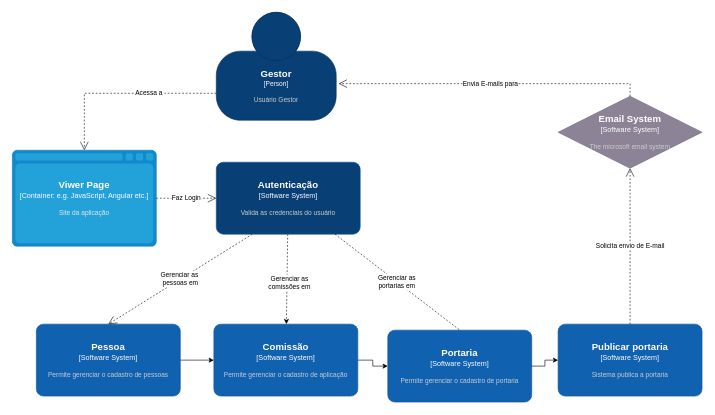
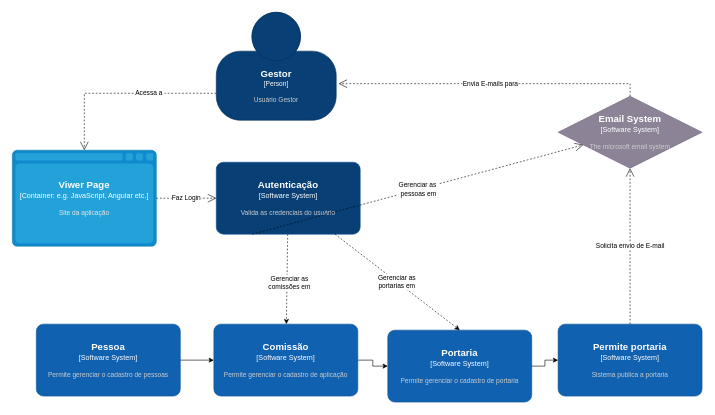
- <mxCell id="21" value="Gerenciar as&amp;nbsp;&lt;div&gt;pessoas em&lt;/div&gt;" style="endArrow=open;endSize=12;dashed=1;html=1;rounded=0;exitX=0.25;exitY=1;exitDx=0;exitDy=0;exitPerimeter=0;entryX=0.5;entryY=0;entryDx=0;entryDy=0;entryPerimeter=0;" edge="1" parent="1" source="5" target="6"><mxGeometry x="0.004" width="160" relative="1" as="geometry"><mxPoint x="370" y="540" as="sourcePoint" /><mxPoint x="530" y="540" as="targetPoint" /><mxPoint as="offset" /></mxGeometry></mxCell>
+ <mxCell id="21" value="Gerenciar as&amp;nbsp;&lt;div&gt;pessoas em&lt;/div&gt;" style="endArrow=open;endSize=12;dashed=1;html=1;rounded=0;exitX=0.25;exitY=1;exitDx=0;exitDy=0;exitPerimeter=0;" edge="1" parent="1" source="5" target="13"><mxGeometry x="0.004" width="160" relative="1" as="geometry"><mxPoint x="370" y="540" as="sourcePoint" /><mxPoint x="530" y="540" as="targetPoint" /><mxPoint as="offset" /></mxGeometry></mxCell>
- <mxCell id="17" style="rounded=0;orthogonalLoop=1;jettySize=auto;html=1;entryX=0.5;entryY=0;entryDx=0;entryDy=0;entryPerimeter=0;dashed=1;endArrow=none;" edge="1" parent="1" source="5" target="9"><mxGeometry relative="1" as="geometry" /></mxCell>
+ <mxCell id="17" style="rounded=0;orthogonalLoop=1;jettySize=auto;html=1;entryX=0.5;entryY=0;entryDx=0;entryDy=0;entryPerimeter=0;dashed=1;" edge="1" parent="1" source="5" target="9"><mxGeometry relative="1" as="geometry" /></mxCell>
- <mxCell id="11" value="&lt;font style=&quot;font-size: 16px&quot;&gt;&lt;b&gt;Publicar portaria&lt;/b&gt;&lt;/font&gt;&lt;div&gt;[Software System]&lt;/div&gt;&lt;br&gt;&lt;div&gt;&lt;font style=&quot;font-size: 11px&quot;&gt;&lt;font color=&quot;#cccccc&quot;&gt;Sistema publica a portaria&lt;/font&gt;&lt;/div&gt;" style="rounded=1;whiteSpace=wrap;html=1;labelBackgroundColor=none;fillColor=#1061B0;fontColor=#ffffff;align=center;arcSize=10;strokeColor=#0D5091;metaEdit=1;resizable=0;points=[[0.25,0,0],[0.5,0,0],[0.75,0,0],[1,0.25,0],[1,0.5,0],[1,0.75,0],[0.75,1,0],[0.5,1,0],[0.25,1,0],[0,0.75,0],[0,0.5,0],[0,0.25,0]];" vertex="1" parent="1"><mxGeometry x="930" y="540" width="240" height="120" as="geometry" /></mxCell>
+ <mxCell id="11" value="&lt;font style=&quot;font-size: 16px&quot;&gt;&lt;b&gt;Permite portaria&lt;/b&gt;&lt;/font&gt;&lt;div&gt;[Software System]&lt;/div&gt;&lt;br&gt;&lt;div&gt;&lt;font style=&quot;font-size: 11px&quot;&gt;&lt;font color=&quot;#cccccc&quot;&gt;Sistema publica a portaria&lt;/font&gt;&lt;/div&gt;" style="rounded=1;whiteSpace=wrap;html=1;labelBackgroundColor=none;fillColor=#1061B0;fontColor=#ffffff;align=center;arcSize=10;strokeColor=#0D5091;metaEdit=1;resizable=0;points=[[0.25,0,0],[0.5,0,0],[0.75,0,0],[1,0.25,0],[1,0.5,0],[1,0.75,0],[0.75,1,0],[0.5,1,0],[0.25,1,0],[0,0.75,0],[0,0.5,0],[0,0.25,0]];" vertex="1" parent="1"><mxGeometry x="930" y="540" width="240" height="120" as="geometry" /></mxCell>
